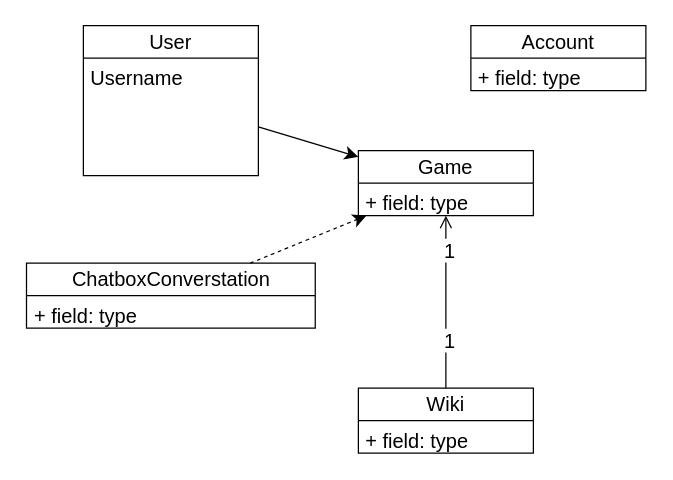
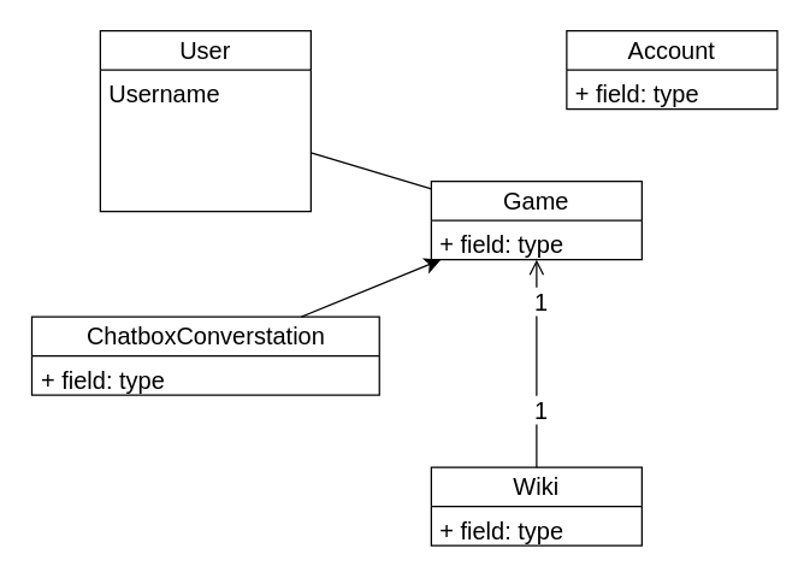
- <mxCell id="12" style="edgeStyle=none;curved=1;rounded=0;orthogonalLoop=1;jettySize=auto;html=1;fontSize=12;startSize=8;endSize=8;" parent="1" source="13" target="2" edge="1"><mxGeometry relative="1" as="geometry" /></mxCell>
+ <mxCell id="12" style="edgeStyle=none;curved=1;rounded=0;orthogonalLoop=1;jettySize=auto;html=1;fontSize=12;startSize=8;endSize=8;endArrow=none;" parent="1" source="13" target="2" edge="1"><mxGeometry relative="1" as="geometry" /></mxCell>
- <mxCell id="9" style="edgeStyle=none;curved=1;rounded=0;orthogonalLoop=1;jettySize=auto;html=1;fontSize=12;startSize=8;endSize=8;dashed=1;" parent="1" source="10" target="2" edge="1"><mxGeometry relative="1" as="geometry" /></mxCell>
+ <mxCell id="9" style="edgeStyle=none;curved=1;rounded=0;orthogonalLoop=1;jettySize=auto;html=1;fontSize=12;startSize=8;endSize=8;" parent="1" source="10" target="2" edge="1"><mxGeometry relative="1" as="geometry" /></mxCell>
